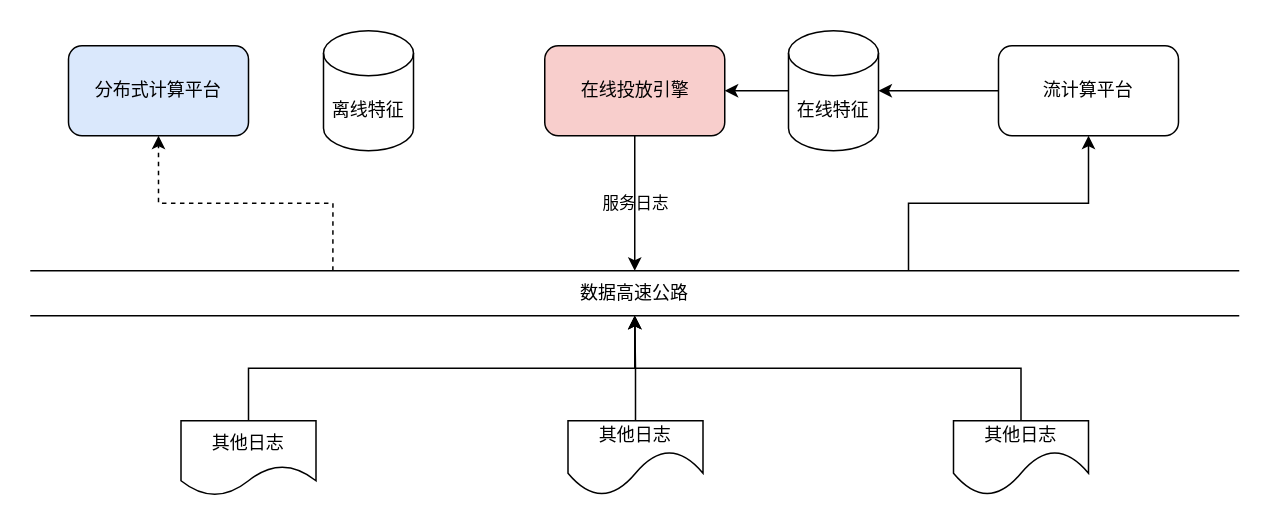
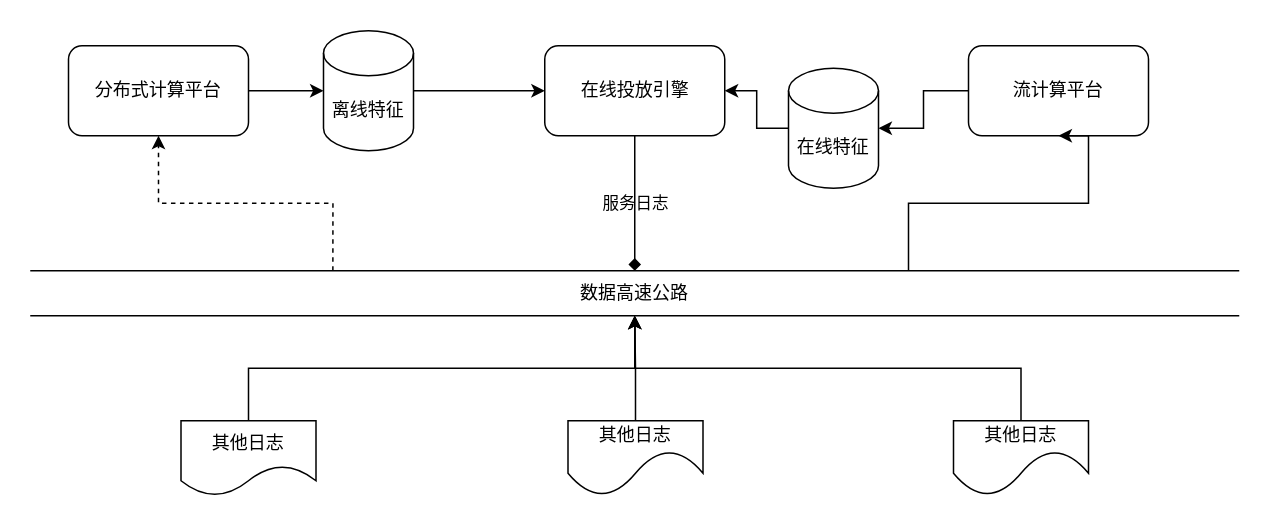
- <mxCell id="3" value="分布式计算平台" style="rounded=1;whiteSpace=wrap;html=1;labelBackgroundColor=none;fillColor=#dae8fc;" vertex="1" parent="2"><mxGeometry x="25" y="10" width="120" height="60" as="geometry" /></mxCell>
+ <mxCell id="3" value="分布式计算平台" style="rounded=1;whiteSpace=wrap;html=1;labelBackgroundColor=none;" vertex="1" parent="2"><mxGeometry x="25" y="10" width="120" height="60" as="geometry" /></mxCell>
+ <mxCell id="5" value="" style="edgeStyle=orthogonalEdgeStyle;rounded=0;orthogonalLoop=1;jettySize=auto;html=1;labelBackgroundColor=none;" edge="1" parent="2" source="3" target="4"><mxGeometry relative="1" as="geometry" /></mxCell>
+ <mxCell id="7" value="" style="edgeStyle=orthogonalEdgeStyle;rounded=0;orthogonalLoop=1;jettySize=auto;html=1;labelBackgroundColor=none;" edge="1" parent="2" source="4" target="6"><mxGeometry relative="1" as="geometry" /></mxCell>
- <mxCell id="6" value="在线投放引擎" style="rounded=1;whiteSpace=wrap;html=1;labelBackgroundColor=none;fillColor=#f8cecc;" vertex="1" parent="2"><mxGeometry x="342.5" y="10" width="120" height="60" as="geometry" /></mxCell>
+ <mxCell id="6" value="在线投放引擎" style="rounded=1;whiteSpace=wrap;html=1;labelBackgroundColor=none;" vertex="1" parent="2"><mxGeometry x="342.5" y="10" width="120" height="60" as="geometry" /></mxCell>
- <mxCell id="9" value="在线特征" style="shape=cylinder3;whiteSpace=wrap;html=1;boundedLbl=1;backgroundOutline=1;size=15;labelBackgroundColor=none;" vertex="1" parent="2"><mxGeometry x="505" width="60" height="80" as="geometry" /></mxCell>
+ <mxCell id="9" value="在线特征" style="shape=cylinder3;whiteSpace=wrap;html=1;boundedLbl=1;backgroundOutline=1;size=15;labelBackgroundColor=none;" vertex="1" parent="2"><mxGeometry x="505" y="25" width="60" height="80" as="geometry" /></mxCell>
- <mxCell id="11" value="流计算平台" style="rounded=1;whiteSpace=wrap;html=1;labelBackgroundColor=none;" vertex="1" parent="2"><mxGeometry x="645" y="10" width="120" height="60" as="geometry" /></mxCell>
+ <mxCell id="11" value="流计算平台" style="rounded=1;whiteSpace=wrap;html=1;labelBackgroundColor=none;" vertex="1" parent="2"><mxGeometry x="625" y="10" width="120" height="60" as="geometry" /></mxCell>
- <mxCell id="15" value="服务日志" style="edgeStyle=orthogonalEdgeStyle;rounded=0;orthogonalLoop=1;jettySize=auto;html=1;labelBackgroundColor=none;" edge="1" parent="2" source="6" target="14"><mxGeometry relative="1" as="geometry" /></mxCell>
+ <mxCell id="15" value="服务日志" style="edgeStyle=orthogonalEdgeStyle;rounded=0;orthogonalLoop=1;jettySize=auto;html=1;labelBackgroundColor=none;endArrow=diamond;" edge="1" parent="2" source="6" target="14"><mxGeometry relative="1" as="geometry" /></mxCell>
